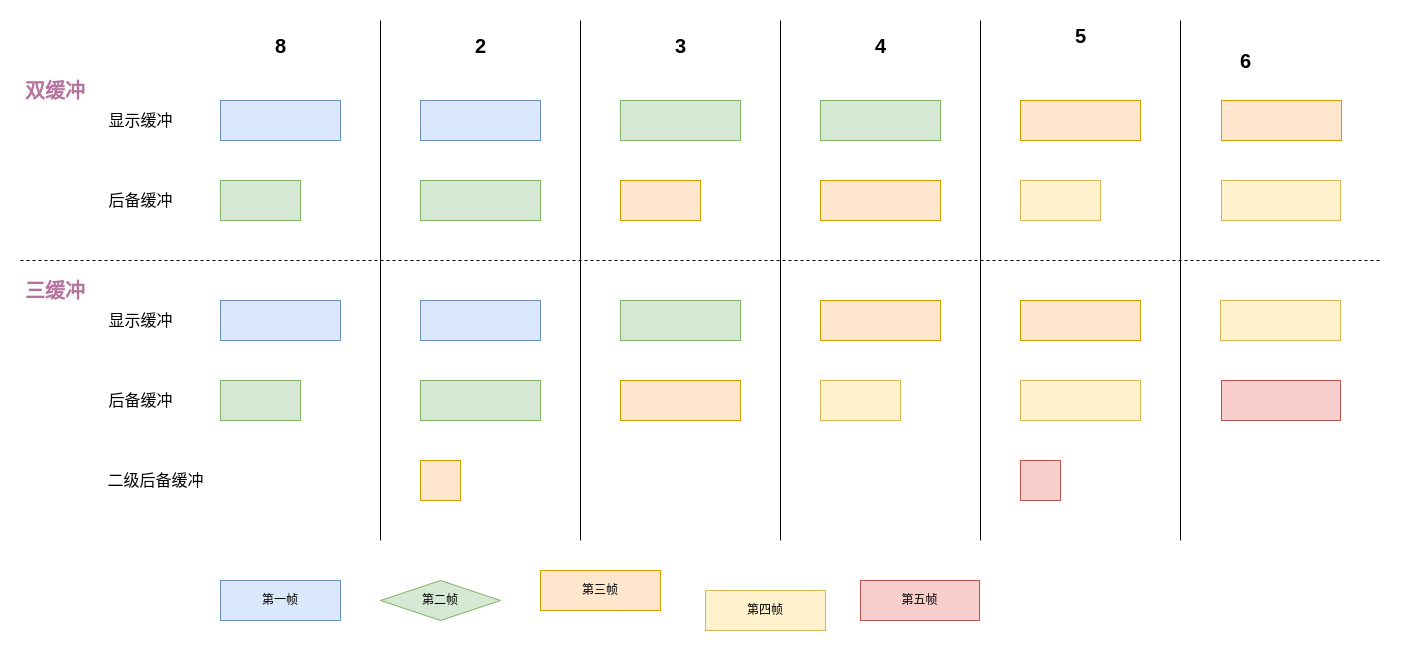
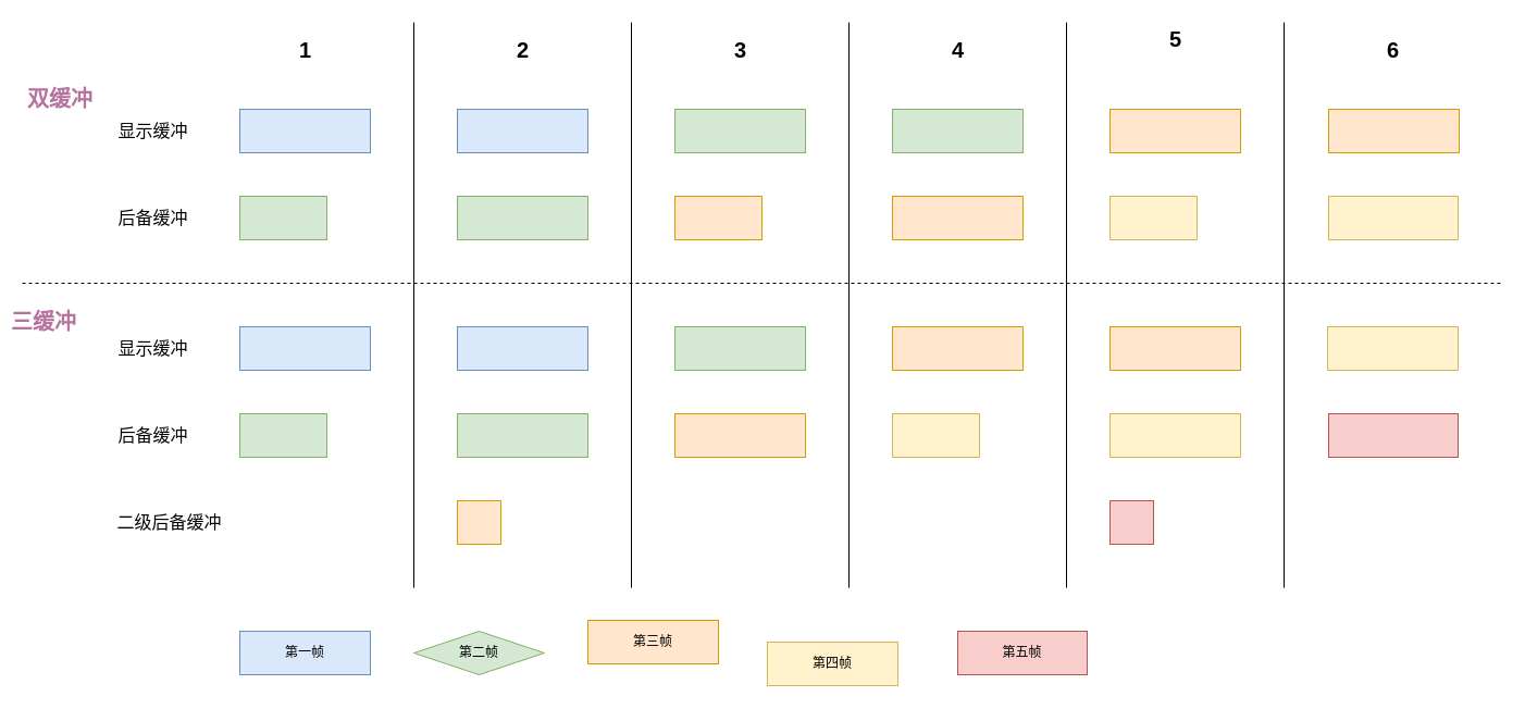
- <mxCell id="38" value="8" style="text;html=1;resizable=0;autosize=1;align=center;verticalAlign=middle;points=[];fillColor=none;strokeColor=none;rounded=0;fontSize=20;fontStyle=1" vertex="1" parent="1"><mxGeometry x="265" y="30" width="30" height="30" as="geometry" /></mxCell>
+ <mxCell id="38" value="1" style="text;html=1;resizable=0;autosize=1;align=center;verticalAlign=middle;points=[];fillColor=none;strokeColor=none;rounded=0;fontSize=20;fontStyle=1" vertex="1" parent="1"><mxGeometry x="265" y="30" width="30" height="30" as="geometry" /></mxCell>
- <mxCell id="43" value="6" style="text;html=1;resizable=0;autosize=1;align=center;verticalAlign=middle;points=[];fillColor=none;strokeColor=none;rounded=0;fontSize=20;fontStyle=1" vertex="1" parent="1"><mxGeometry x="1230" y="45" width="30" height="30" as="geometry" /></mxCell>
+ <mxCell id="43" value="6" style="text;html=1;resizable=0;autosize=1;align=center;verticalAlign=middle;points=[];fillColor=none;strokeColor=none;rounded=0;fontSize=20;fontStyle=1" vertex="1" parent="1"><mxGeometry x="1265" y="30" width="30" height="30" as="geometry" /></mxCell>
- <mxCell id="50" value="三缓冲" style="text;html=1;strokeColor=none;fillColor=none;align=center;verticalAlign=middle;whiteSpace=wrap;rounded=0;fontSize=20;fontColor=#B5739D;fontStyle=1" vertex="1" parent="1"><mxGeometry x="20" y="280" width="70" height="20" as="geometry" /></mxCell>
+ <mxCell id="50" value="三缓冲" style="text;html=1;strokeColor=none;fillColor=none;align=center;verticalAlign=middle;whiteSpace=wrap;rounded=0;fontSize=20;fontColor=#B5739D;fontStyle=1" vertex="1" parent="1"><mxGeometry x="5" y="285" width="70" height="20" as="geometry" /></mxCell>
- <mxCell id="48" value="第五帧" style="rounded=0;whiteSpace=wrap;html=1;fillColor=#f8cecc;strokeColor=#b85450;" vertex="1" parent="1"><mxGeometry x="860" y="580" width="119" height="40" as="geometry" /></mxCell>
+ <mxCell id="48" value="第五帧" style="rounded=0;whiteSpace=wrap;html=1;fillColor=#f8cecc;strokeColor=#b85450;" vertex="1" parent="1"><mxGeometry x="880" y="580" width="119" height="40" as="geometry" /></mxCell>
